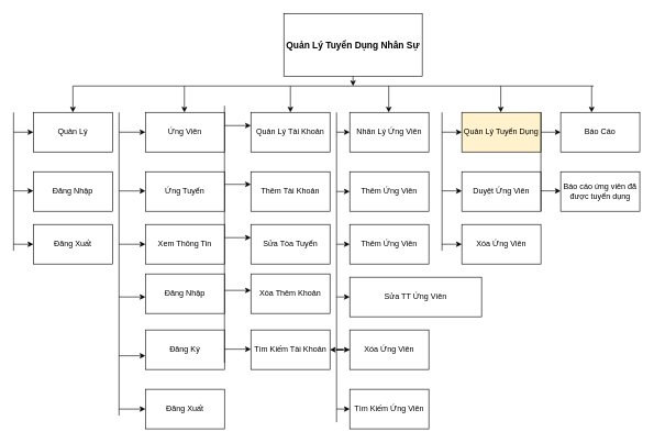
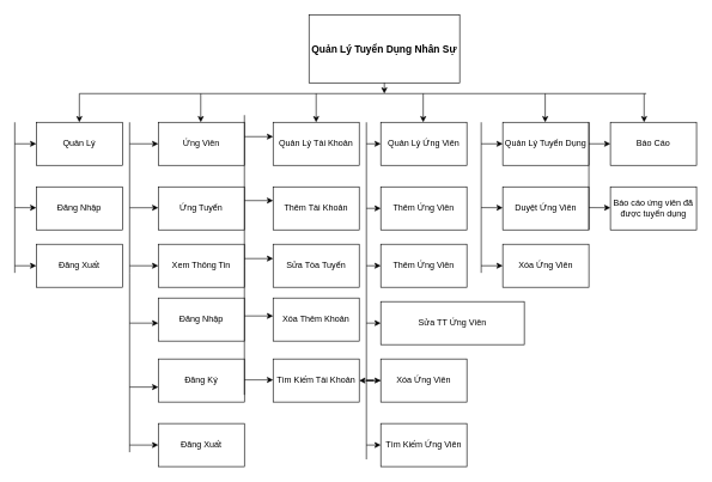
- <mxCell id="6" value="Nhân Lý Ứng Viên" style="rounded=0;whiteSpace=wrap;html=1;" parent="1" vertex="1"><mxGeometry x="530" y="170" width="120" height="60" as="geometry" /></mxCell>
+ <mxCell id="6" value="Quản Lý Ứng Viên" style="rounded=0;whiteSpace=wrap;html=1;" parent="1" vertex="1"><mxGeometry x="530" y="170" width="120" height="60" as="geometry" /></mxCell>
- <mxCell id="7" value="Quản Lý Tuyển Dụng" style="rounded=0;whiteSpace=wrap;html=1;fillColor=#fff2cc;" parent="1" vertex="1"><mxGeometry x="700" y="170" width="120" height="60" as="geometry" /></mxCell>
+ <mxCell id="7" value="Quản Lý Tuyển Dụng" style="rounded=0;whiteSpace=wrap;html=1;" parent="1" vertex="1"><mxGeometry x="700" y="170" width="120" height="60" as="geometry" /></mxCell>
